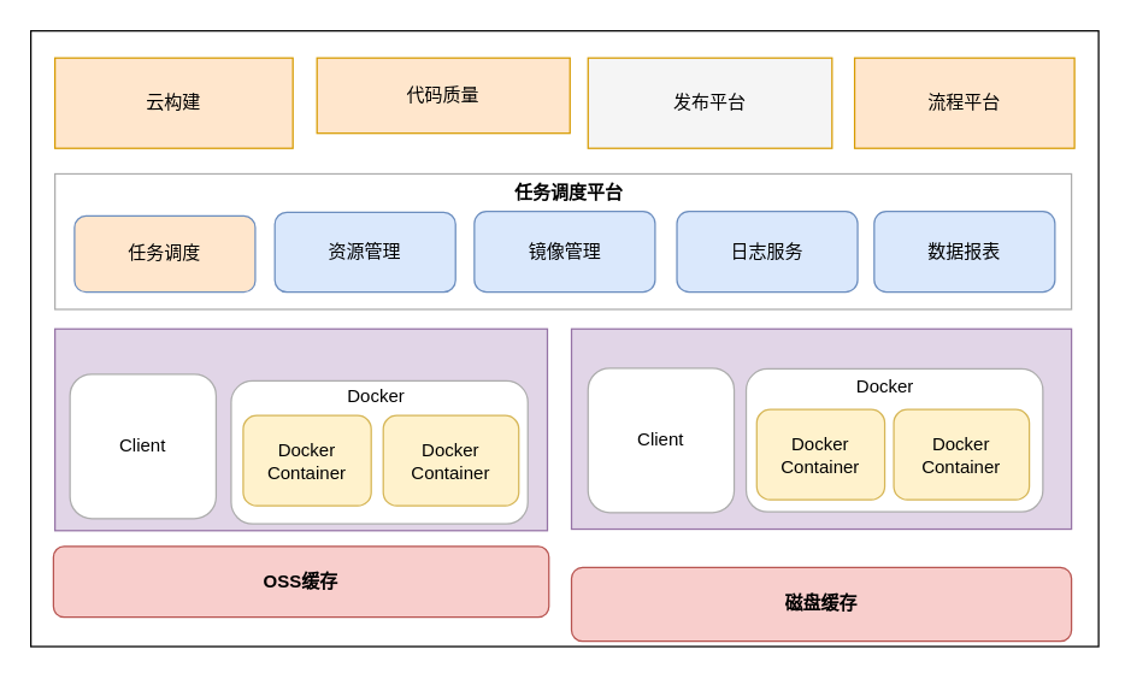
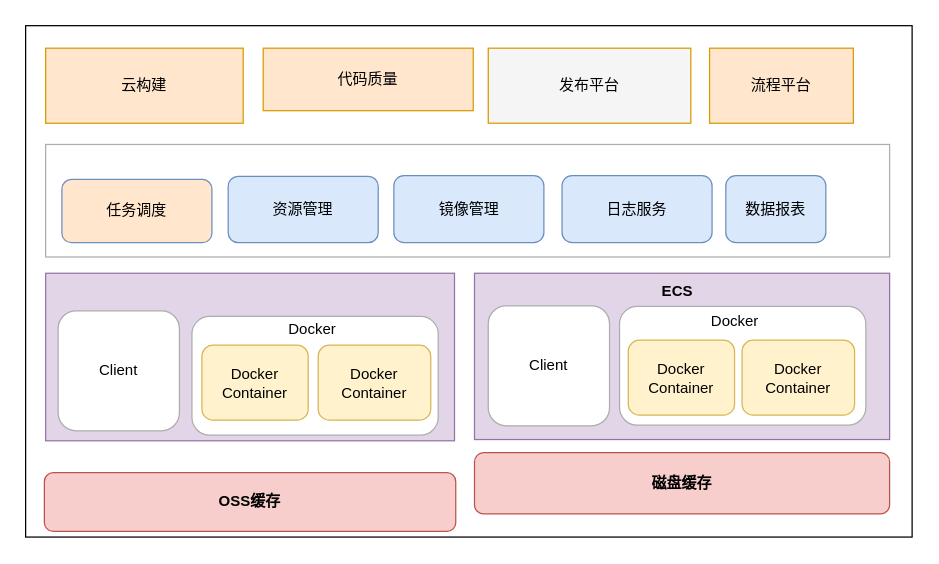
- <mxCell id="6" value="流程平台" style="rounded=0;whiteSpace=wrap;html=1;fillColor=#ffe6cc;strokeColor=#d79b00;" vertex="1" parent="1"><mxGeometry x="567" y="38" width="146" height="60" as="geometry" /></mxCell>
+ <mxCell id="6" value="流程平台" style="rounded=0;whiteSpace=wrap;html=1;fillColor=#ffe6cc;strokeColor=#d79b00;" vertex="1" parent="1"><mxGeometry x="567" y="38" width="115" height="60" as="geometry" /></mxCell>
- <mxCell id="13" value="&lt;b&gt;任务调度平台&lt;/b&gt;" style="text;html=1;align=center;verticalAlign=middle;resizable=0;points=[];autosize=1;strokeColor=none;fillColor=none;" vertex="1" parent="1"><mxGeometry x="336" y="119" width="82" height="18" as="geometry" /></mxCell>
- <mxCell id="12" value="数据报表" style="rounded=1;whiteSpace=wrap;html=1;fillColor=#dae8fc;strokeColor=#6c8ebf;" vertex="1" parent="1"><mxGeometry x="580" y="140" width="120" height="53.5" as="geometry" /></mxCell>
+ <mxCell id="12" value="数据报表" style="rounded=1;whiteSpace=wrap;html=1;fillColor=#dae8fc;strokeColor=#6c8ebf;" vertex="1" parent="1"><mxGeometry x="580" y="140" width="80" height="53.5" as="geometry" /></mxCell>
+ <mxCell id="25" value="&lt;b&gt;ECS&lt;/b&gt;" style="text;html=1;align=center;verticalAlign=middle;resizable=0;points=[];autosize=1;strokeColor=none;fillColor=none;" vertex="1" parent="1"><mxGeometry x="523" y="224" width="35" height="18" as="geometry" /></mxCell>
- <mxCell id="27" value="&lt;b&gt;OSS缓存&lt;/b&gt;" style="rounded=1;whiteSpace=wrap;html=1;shadow=0;strokeColor=#b85450;fillColor=#f8cecc;" vertex="1" parent="1"><mxGeometry x="35" y="362.5" width="329" height="47" as="geometry" /></mxCell>
+ <mxCell id="27" value="&lt;b&gt;OSS缓存&lt;/b&gt;" style="rounded=1;whiteSpace=wrap;html=1;shadow=0;strokeColor=#b85450;fillColor=#f8cecc;" vertex="1" parent="1"><mxGeometry x="35" y="377.5" width="329" height="47" as="geometry" /></mxCell>
- <mxCell id="28" value="&lt;span style=&quot;&quot;&gt;&lt;b&gt;磁盘缓存&lt;/b&gt;&lt;/span&gt;" style="rounded=1;whiteSpace=wrap;html=1;shadow=0;strokeColor=#b85450;fillColor=#f8cecc;" vertex="1" parent="1"><mxGeometry x="379" y="376.5" width="332" height="49" as="geometry" /></mxCell>
+ <mxCell id="28" value="&lt;span style=&quot;&quot;&gt;&lt;b&gt;磁盘缓存&lt;/b&gt;&lt;/span&gt;" style="rounded=1;whiteSpace=wrap;html=1;shadow=0;strokeColor=#b85450;fillColor=#f8cecc;" vertex="1" parent="1"><mxGeometry x="379" y="361.5" width="332" height="49" as="geometry" /></mxCell>
